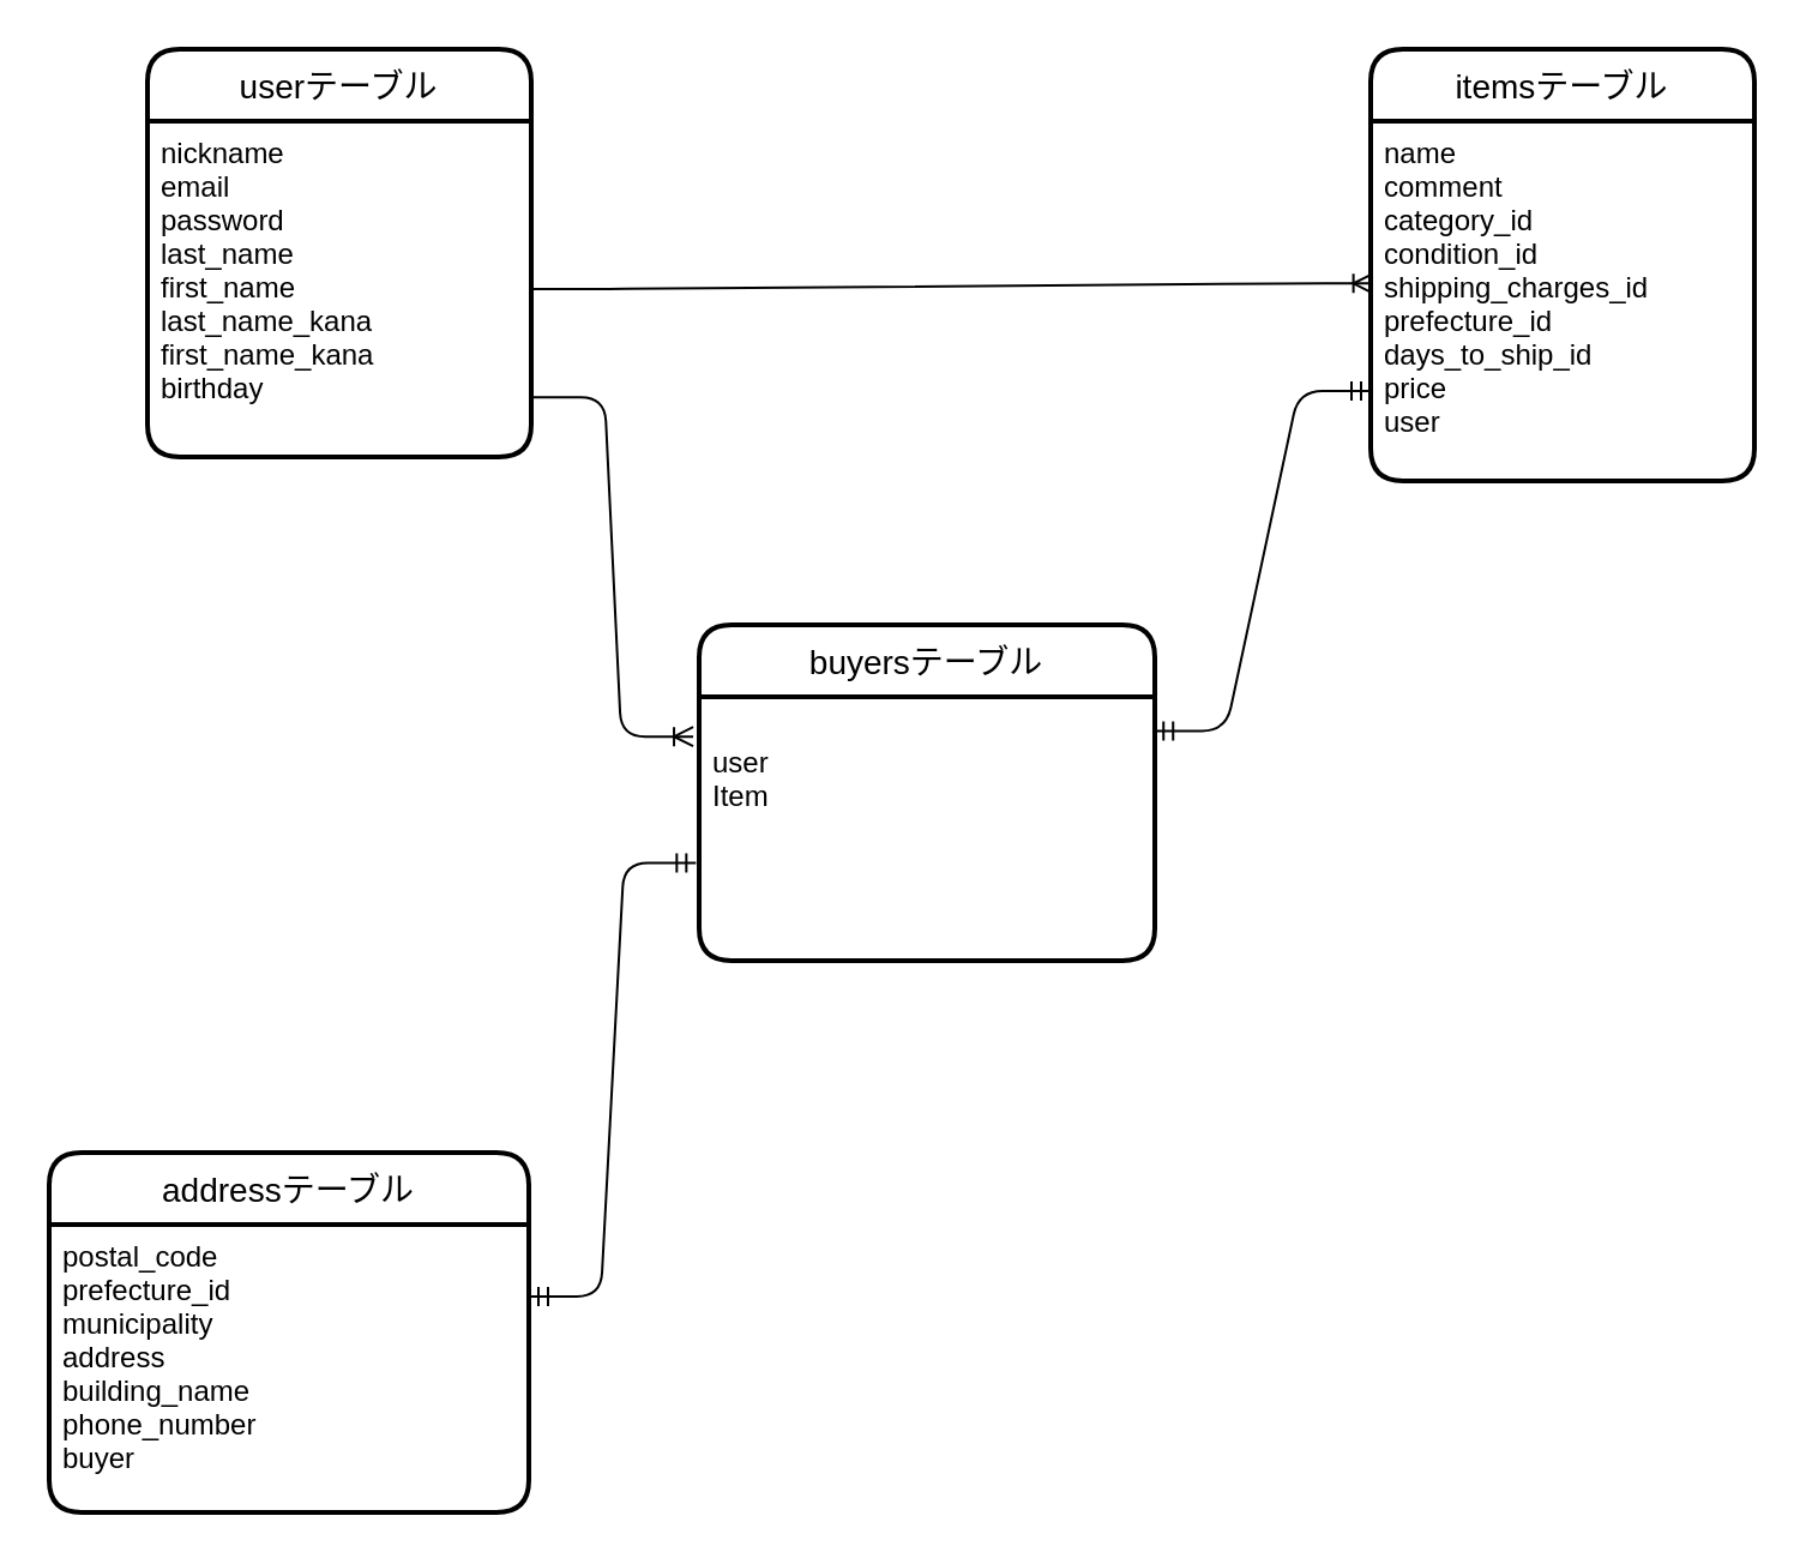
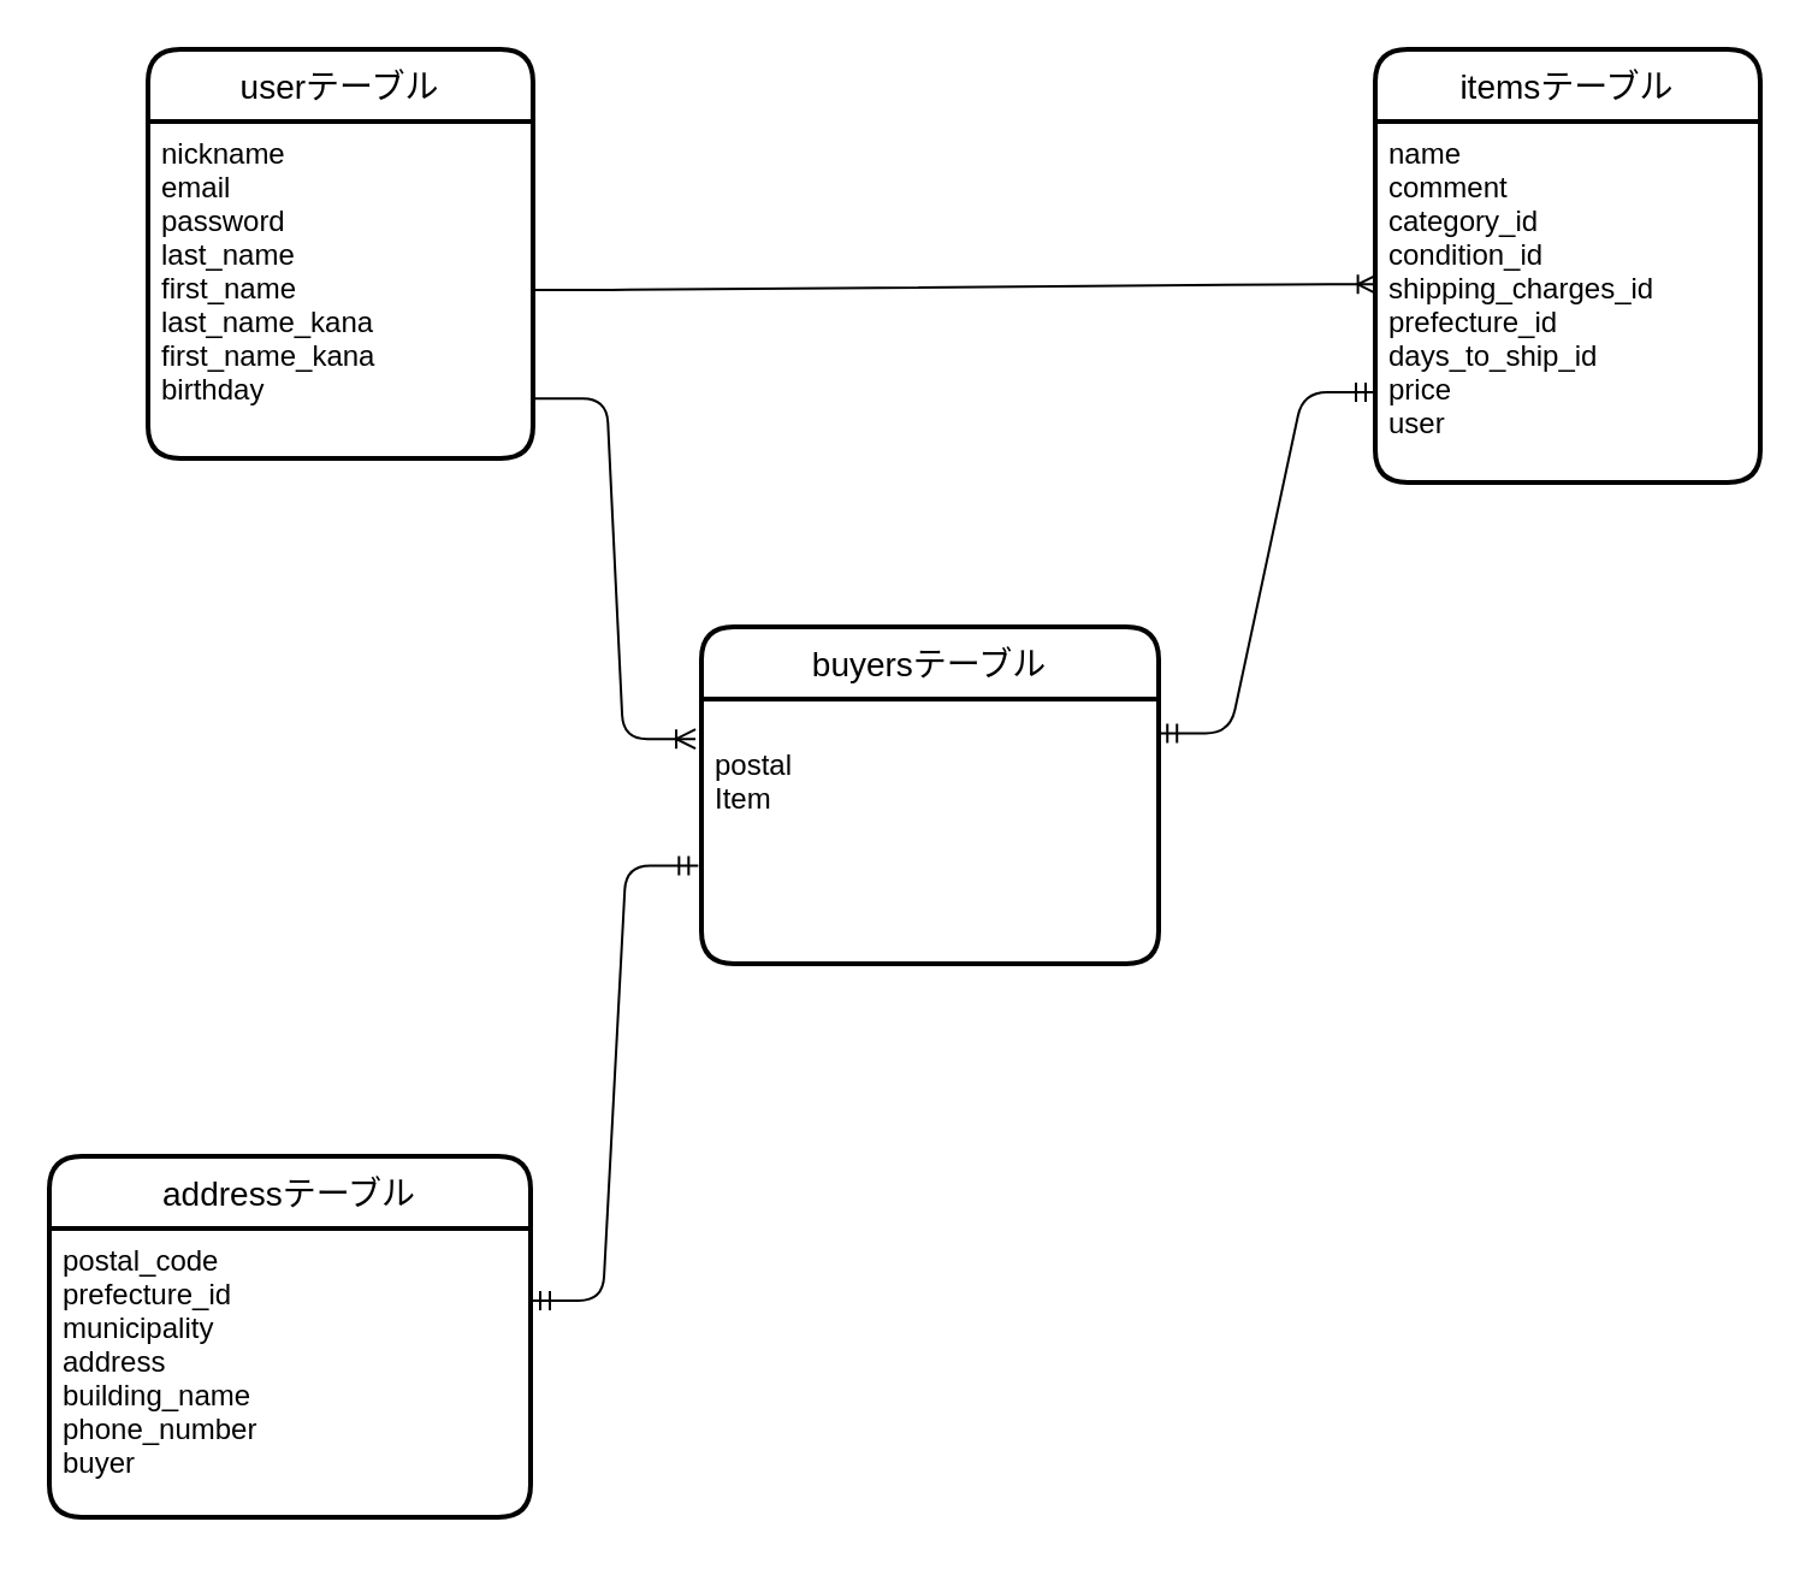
- <mxCell id="9" value="&#10;user&#10;Item" style="align=left;strokeColor=none;fillColor=none;spacingLeft=4;fontSize=12;verticalAlign=top;resizable=0;rotatable=0;part=1;" parent="8" vertex="1"><mxGeometry y="30" width="190" height="110" as="geometry" /></mxCell>
+ <mxCell id="9" value="&#10;postal&#10;Item" style="align=left;strokeColor=none;fillColor=none;spacingLeft=4;fontSize=12;verticalAlign=top;resizable=0;rotatable=0;part=1;" parent="8" vertex="1"><mxGeometry y="30" width="190" height="110" as="geometry" /></mxCell>
